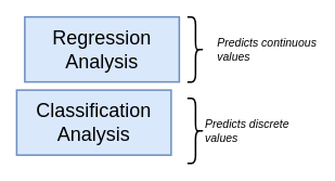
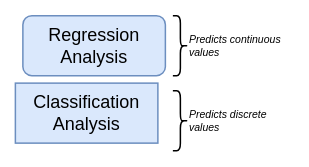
- <mxCell id="2" value="Regression Analysis" style="rounded=0;whiteSpace=wrap;html=1;strokeWidth=2;fontSize=24;fillColor=#dae8fc;strokeColor=#6c8ebf;" vertex="1" parent="1"><mxGeometry x="30" y="20" width="190" height="80" as="geometry" /></mxCell>
+ <mxCell id="2" value="Regression Analysis" style="whiteSpace=wrap;html=1;strokeWidth=2;fontSize=24;fillColor=#dae8fc;strokeColor=#6c8ebf;rounded=1;" vertex="1" parent="1"><mxGeometry x="30" y="20" width="190" height="80" as="geometry" /></mxCell>
- <mxCell id="6" value="Predicts continuous values" style="text;html=1;strokeColor=none;fillColor=none;align=left;verticalAlign=middle;whiteSpace=wrap;rounded=0;fontSize=14;fontStyle=2" vertex="1" parent="1"><mxGeometry x="265" y="50" width="140" height="20" as="geometry" /></mxCell>
+ <mxCell id="6" value="Predicts continuous values" style="text;html=1;strokeColor=none;fillColor=none;align=left;verticalAlign=middle;whiteSpace=wrap;rounded=0;fontSize=14;fontStyle=2" vertex="1" parent="1"><mxGeometry x="250" y="50" width="140" height="20" as="geometry" /></mxCell>
